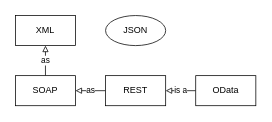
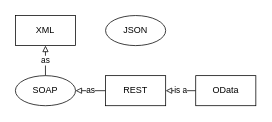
- <mxCell id="3" value="SOAP" style="rounded=0;whiteSpace=wrap;html=1;" vertex="1" parent="1"><mxGeometry x="20" y="100" width="80" height="40" as="geometry" /></mxCell>
+ <mxCell id="3" value="SOAP" style="ellipse;whiteSpace=wrap;html=1;" vertex="1" parent="1"><mxGeometry x="20" y="100" width="80" height="40" as="geometry" /></mxCell>
